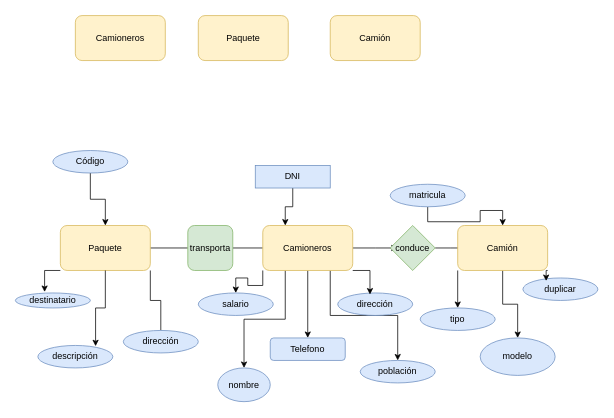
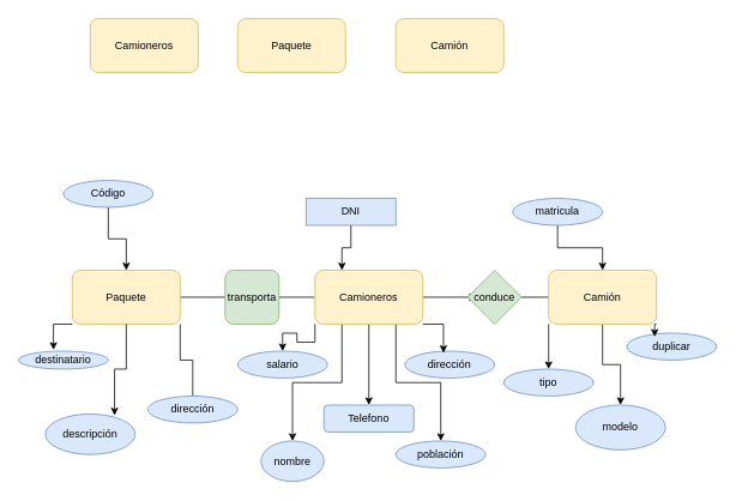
- <mxCell id="35" value="matricula" style="ellipse;whiteSpace=wrap;html=1;fillColor=#dae8fc;strokeColor=#6c8ebf;" vertex="1" parent="1"><mxGeometry x="520" y="245" width="100" height="30" as="geometry" /></mxCell>
+ <mxCell id="35" value="matricula" style="ellipse;whiteSpace=wrap;html=1;fillColor=#dae8fc;strokeColor=#6c8ebf;" vertex="1" parent="1"><mxGeometry x="570" y="220" width="100" height="30" as="geometry" /></mxCell>
- <mxCell id="24" value="descripción" style="ellipse;whiteSpace=wrap;html=1;fillColor=#dae8fc;strokeColor=#6c8ebf;" vertex="1" parent="1"><mxGeometry x="50" y="460" width="100" height="30" as="geometry" /></mxCell>
+ <mxCell id="24" value="descripción" style="ellipse;whiteSpace=wrap;html=1;fillColor=#dae8fc;strokeColor=#6c8ebf;" vertex="1" parent="1"><mxGeometry x="50" y="460" width="100" height="45" as="geometry" /></mxCell>
- <mxCell id="29" value="población" style="ellipse;whiteSpace=wrap;html=1;fillColor=#dae8fc;strokeColor=#6c8ebf;" vertex="1" parent="1"><mxGeometry x="480" y="480" width="100" height="30" as="geometry" /></mxCell>
+ <mxCell id="29" value="población" style="ellipse;whiteSpace=wrap;html=1;fillColor=#dae8fc;strokeColor=#6c8ebf;" vertex="1" parent="1"><mxGeometry x="440" y="490" width="100" height="30" as="geometry" /></mxCell>
